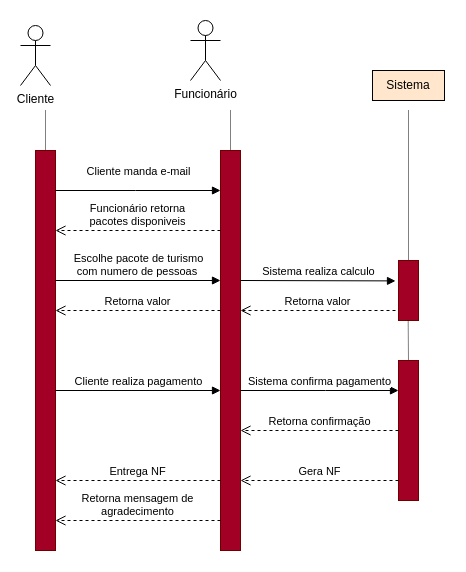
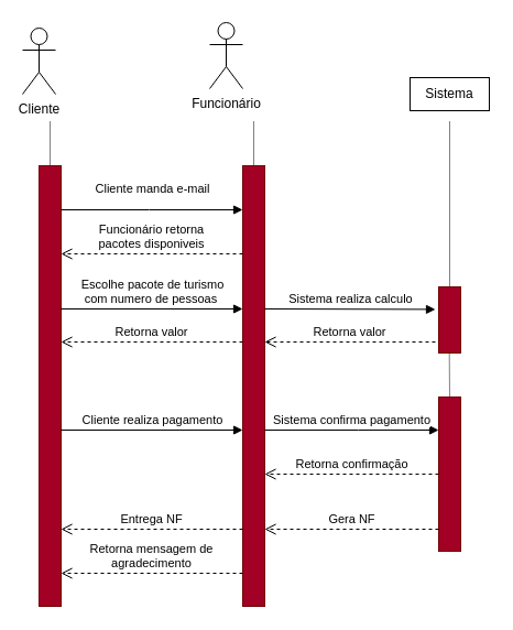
- <mxCell id="20" value="Sistema" style="html=1;whiteSpace=wrap;fillColor=#ffe6cc;" vertex="1" parent="1"><mxGeometry x="372" y="70" width="72" height="30" as="geometry" /></mxCell>
+ <mxCell id="20" value="Sistema" style="html=1;whiteSpace=wrap;" vertex="1" parent="1"><mxGeometry x="372" y="70" width="72" height="30" as="geometry" /></mxCell>
